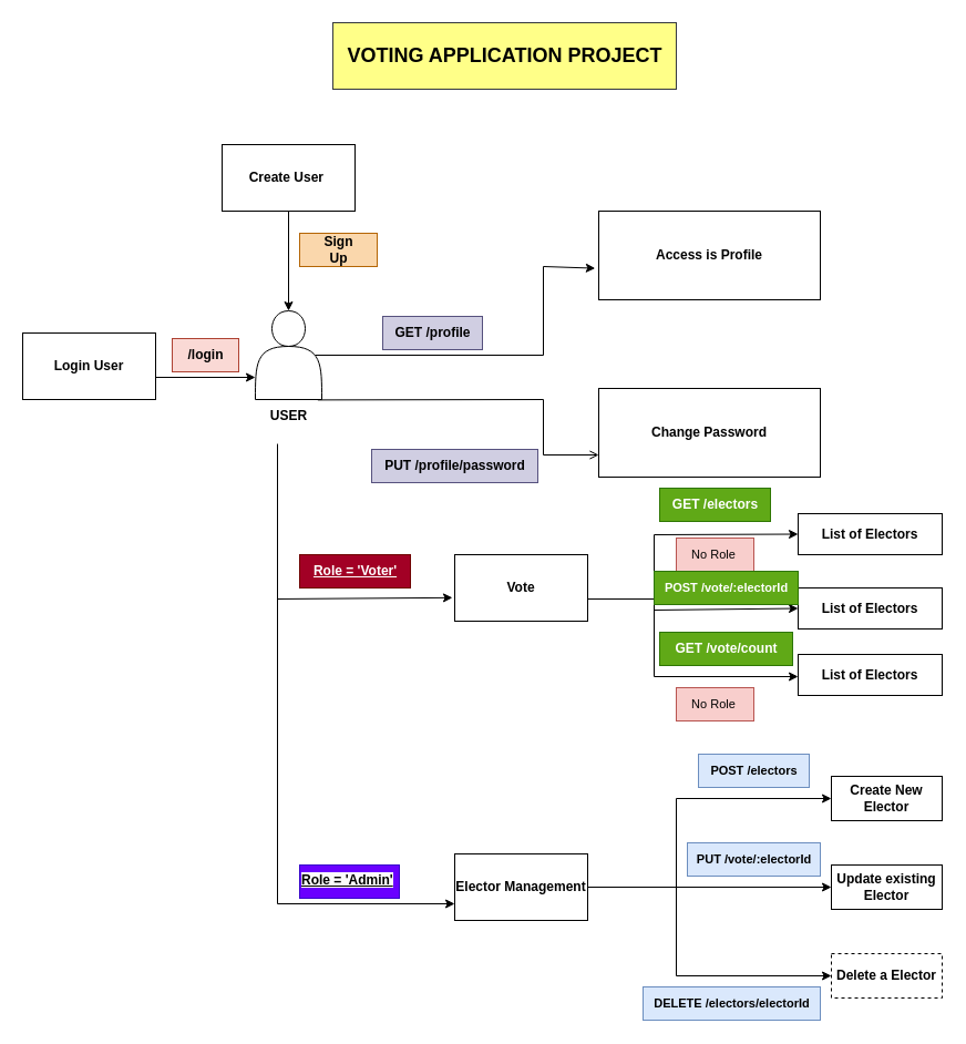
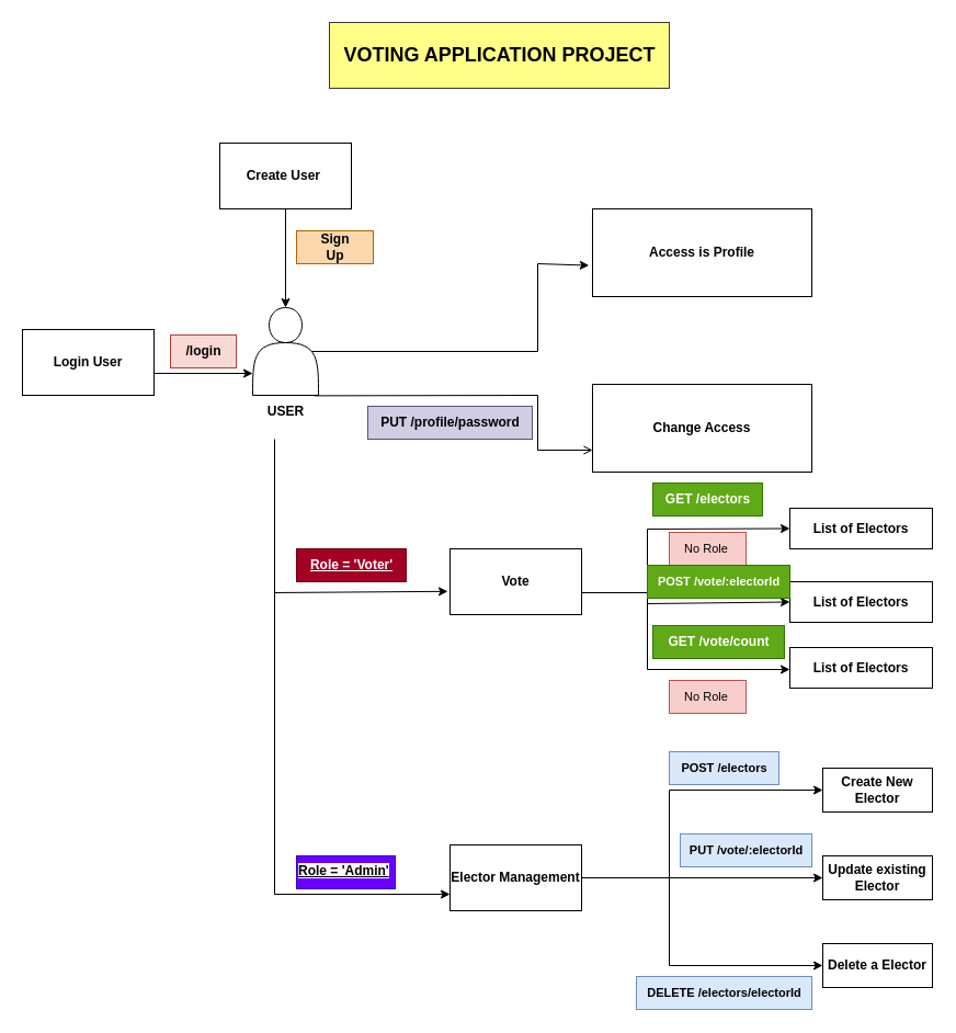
- <mxCell id="7" value="&lt;b&gt;GET /profile&lt;/b&gt;" style="text;html=1;align=center;verticalAlign=middle;resizable=0;points=[];autosize=1;strokeColor=#56517e;fillColor=#d0cee2;" vertex="1" parent="1"><mxGeometry x="345" y="285" width="90" height="30" as="geometry" /></mxCell>
- <mxCell id="6" value="&lt;b&gt;Change Password&lt;/b&gt;" style="rounded=0;whiteSpace=wrap;html=1;" vertex="1" parent="1"><mxGeometry x="540" y="350" width="200" height="80" as="geometry" /></mxCell>
+ <mxCell id="6" value="&lt;b&gt;Change Access&lt;/b&gt;" style="rounded=0;whiteSpace=wrap;html=1;" vertex="1" parent="1"><mxGeometry x="540" y="350" width="200" height="80" as="geometry" /></mxCell>
- <mxCell id="8" value="&lt;b&gt;PUT /profile/password&lt;/b&gt;" style="text;html=1;align=center;verticalAlign=middle;resizable=0;points=[];autosize=1;strokeColor=#56517e;fillColor=#d0cee2;" vertex="1" parent="1"><mxGeometry x="335" y="405" width="150" height="30" as="geometry" /></mxCell>
+ <mxCell id="8" value="&lt;b&gt;PUT /profile/password&lt;/b&gt;" style="text;html=1;align=center;verticalAlign=middle;resizable=0;points=[];autosize=1;strokeColor=#56517e;fillColor=#d0cee2;" vertex="1" parent="1"><mxGeometry x="335" y="370" width="150" height="30" as="geometry" /></mxCell>
- <mxCell id="38" value="&lt;b&gt;POST /electors&lt;/b&gt;" style="text;html=1;align=center;verticalAlign=middle;resizable=0;points=[];autosize=1;strokeColor=#6c8ebf;fillColor=#dae8fc;fontSize=11;" vertex="1" parent="1"><mxGeometry x="630" y="680" width="100" height="30" as="geometry" /></mxCell>
+ <mxCell id="38" value="&lt;b&gt;POST /electors&lt;/b&gt;" style="text;html=1;align=center;verticalAlign=middle;resizable=0;points=[];autosize=1;strokeColor=#6c8ebf;fillColor=#dae8fc;fontSize=11;" vertex="1" parent="1"><mxGeometry x="610" y="685" width="100" height="30" as="geometry" /></mxCell>
- <mxCell id="34" value="&lt;b&gt;Delete a Elector&lt;/b&gt;" style="rounded=0;whiteSpace=wrap;html=1;dashed=1;" vertex="1" parent="1"><mxGeometry x="750" y="860" width="100" height="40" as="geometry" /></mxCell>
+ <mxCell id="34" value="&lt;b&gt;Delete a Elector&lt;/b&gt;" style="rounded=0;whiteSpace=wrap;html=1;" vertex="1" parent="1"><mxGeometry x="750" y="860" width="100" height="40" as="geometry" /></mxCell>
